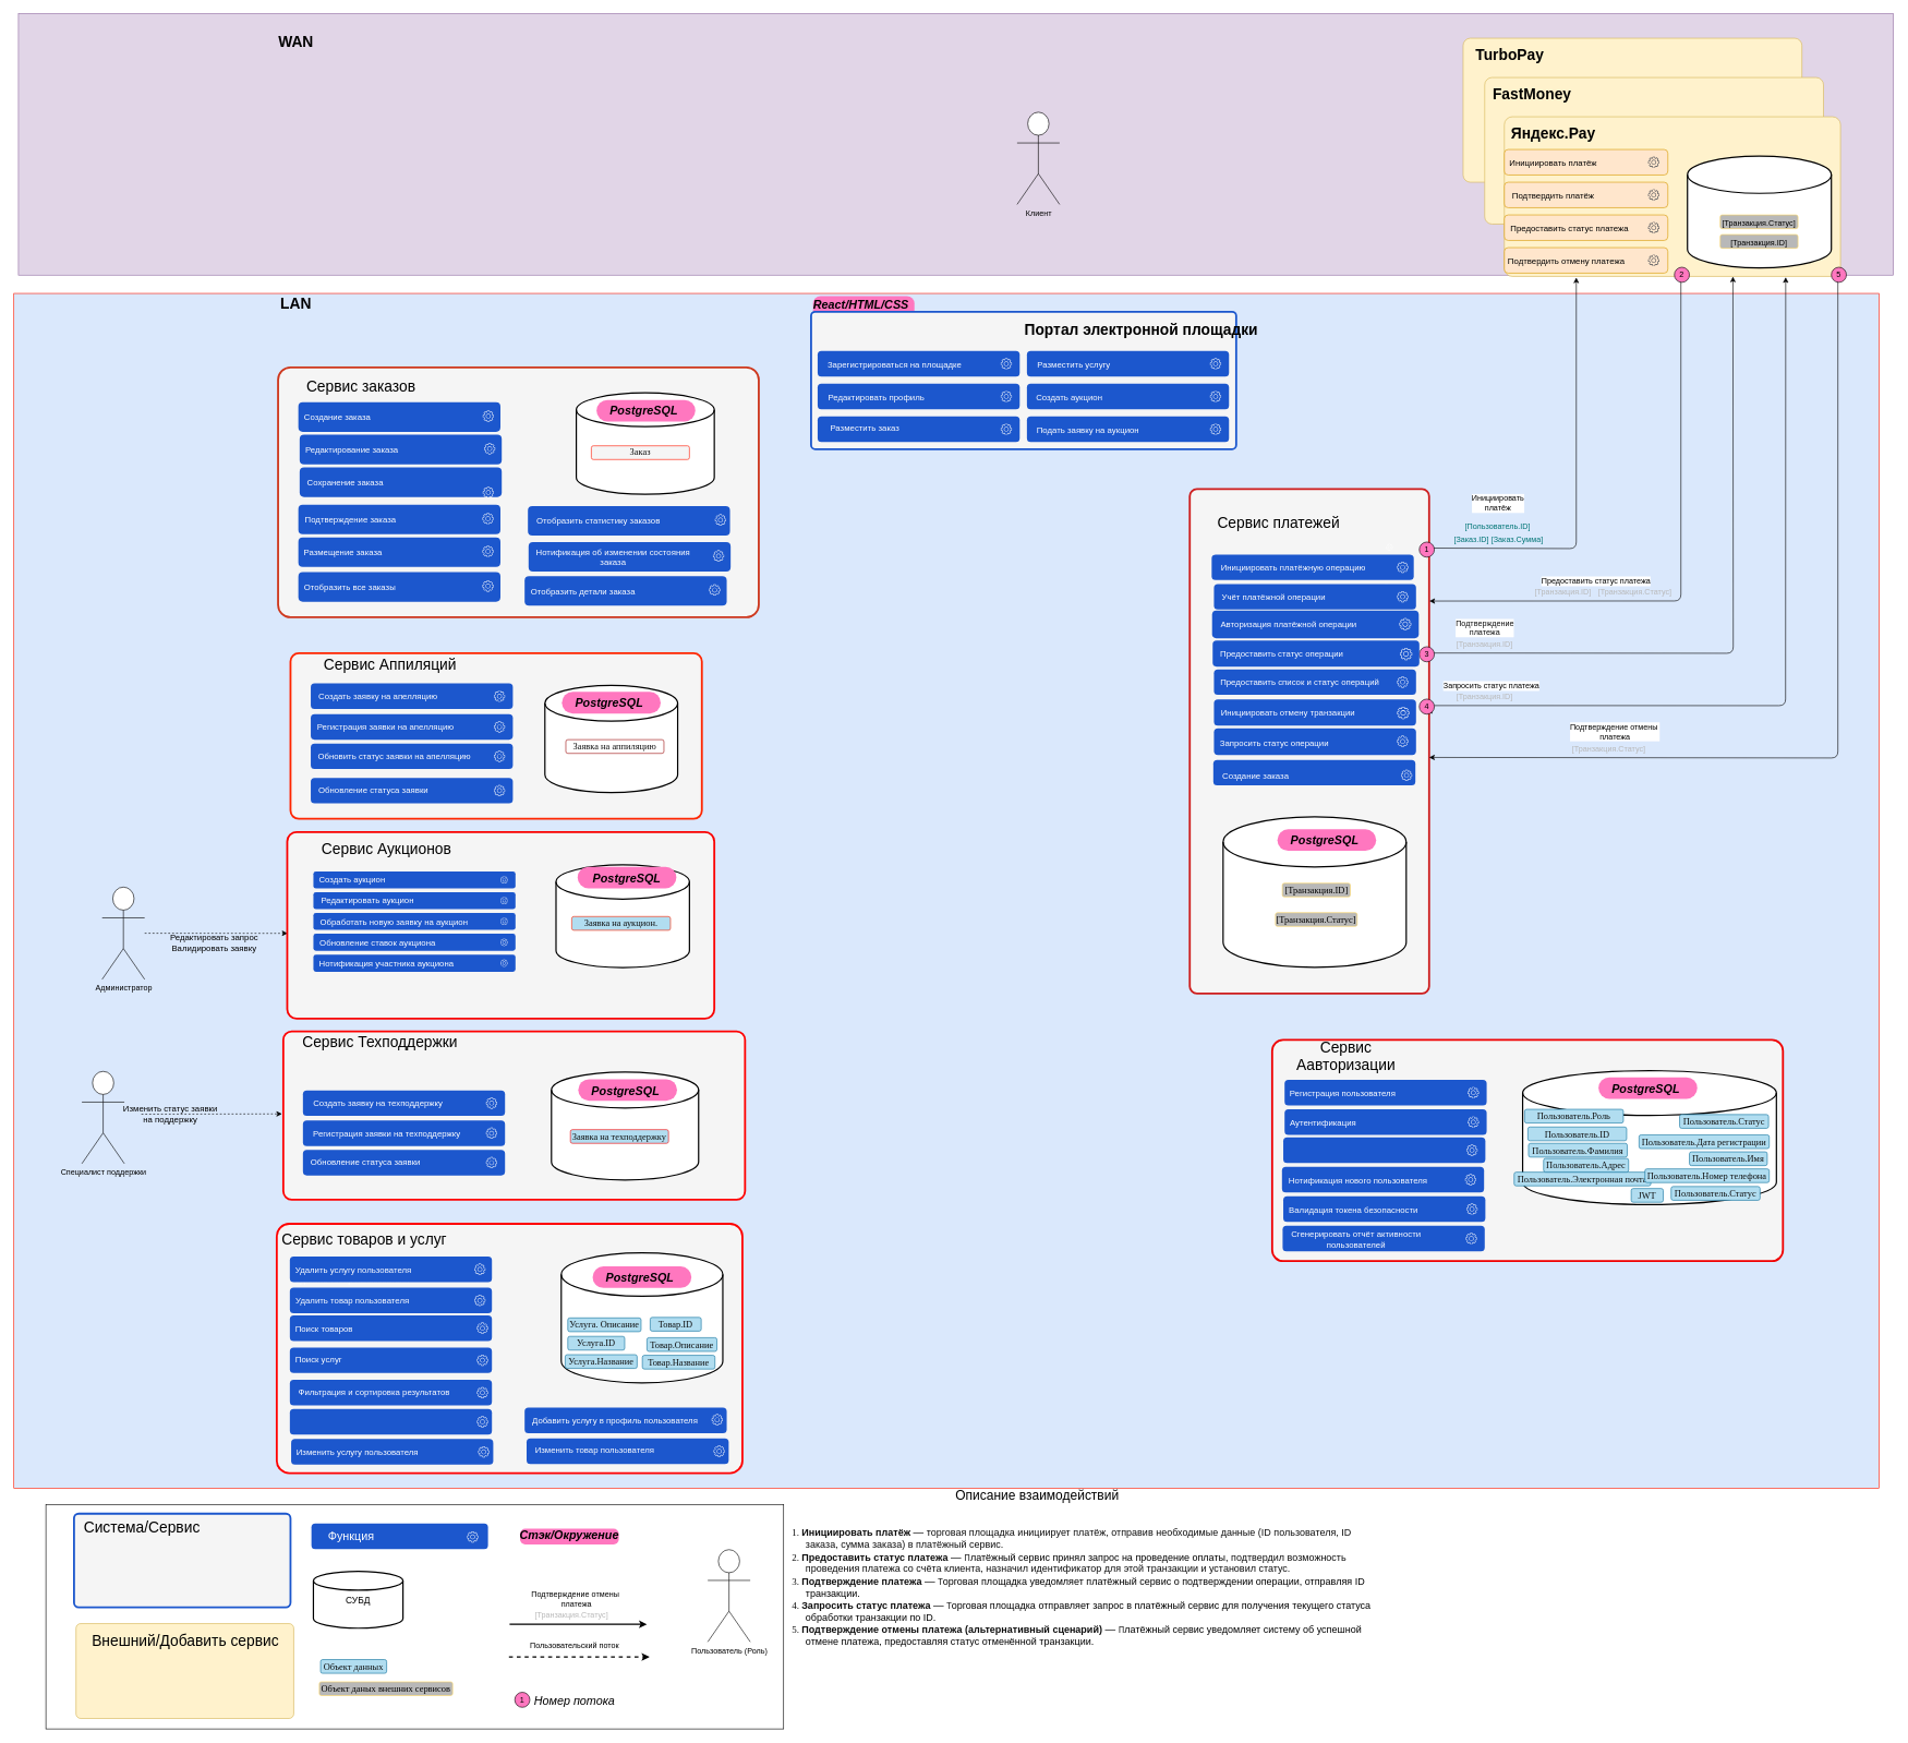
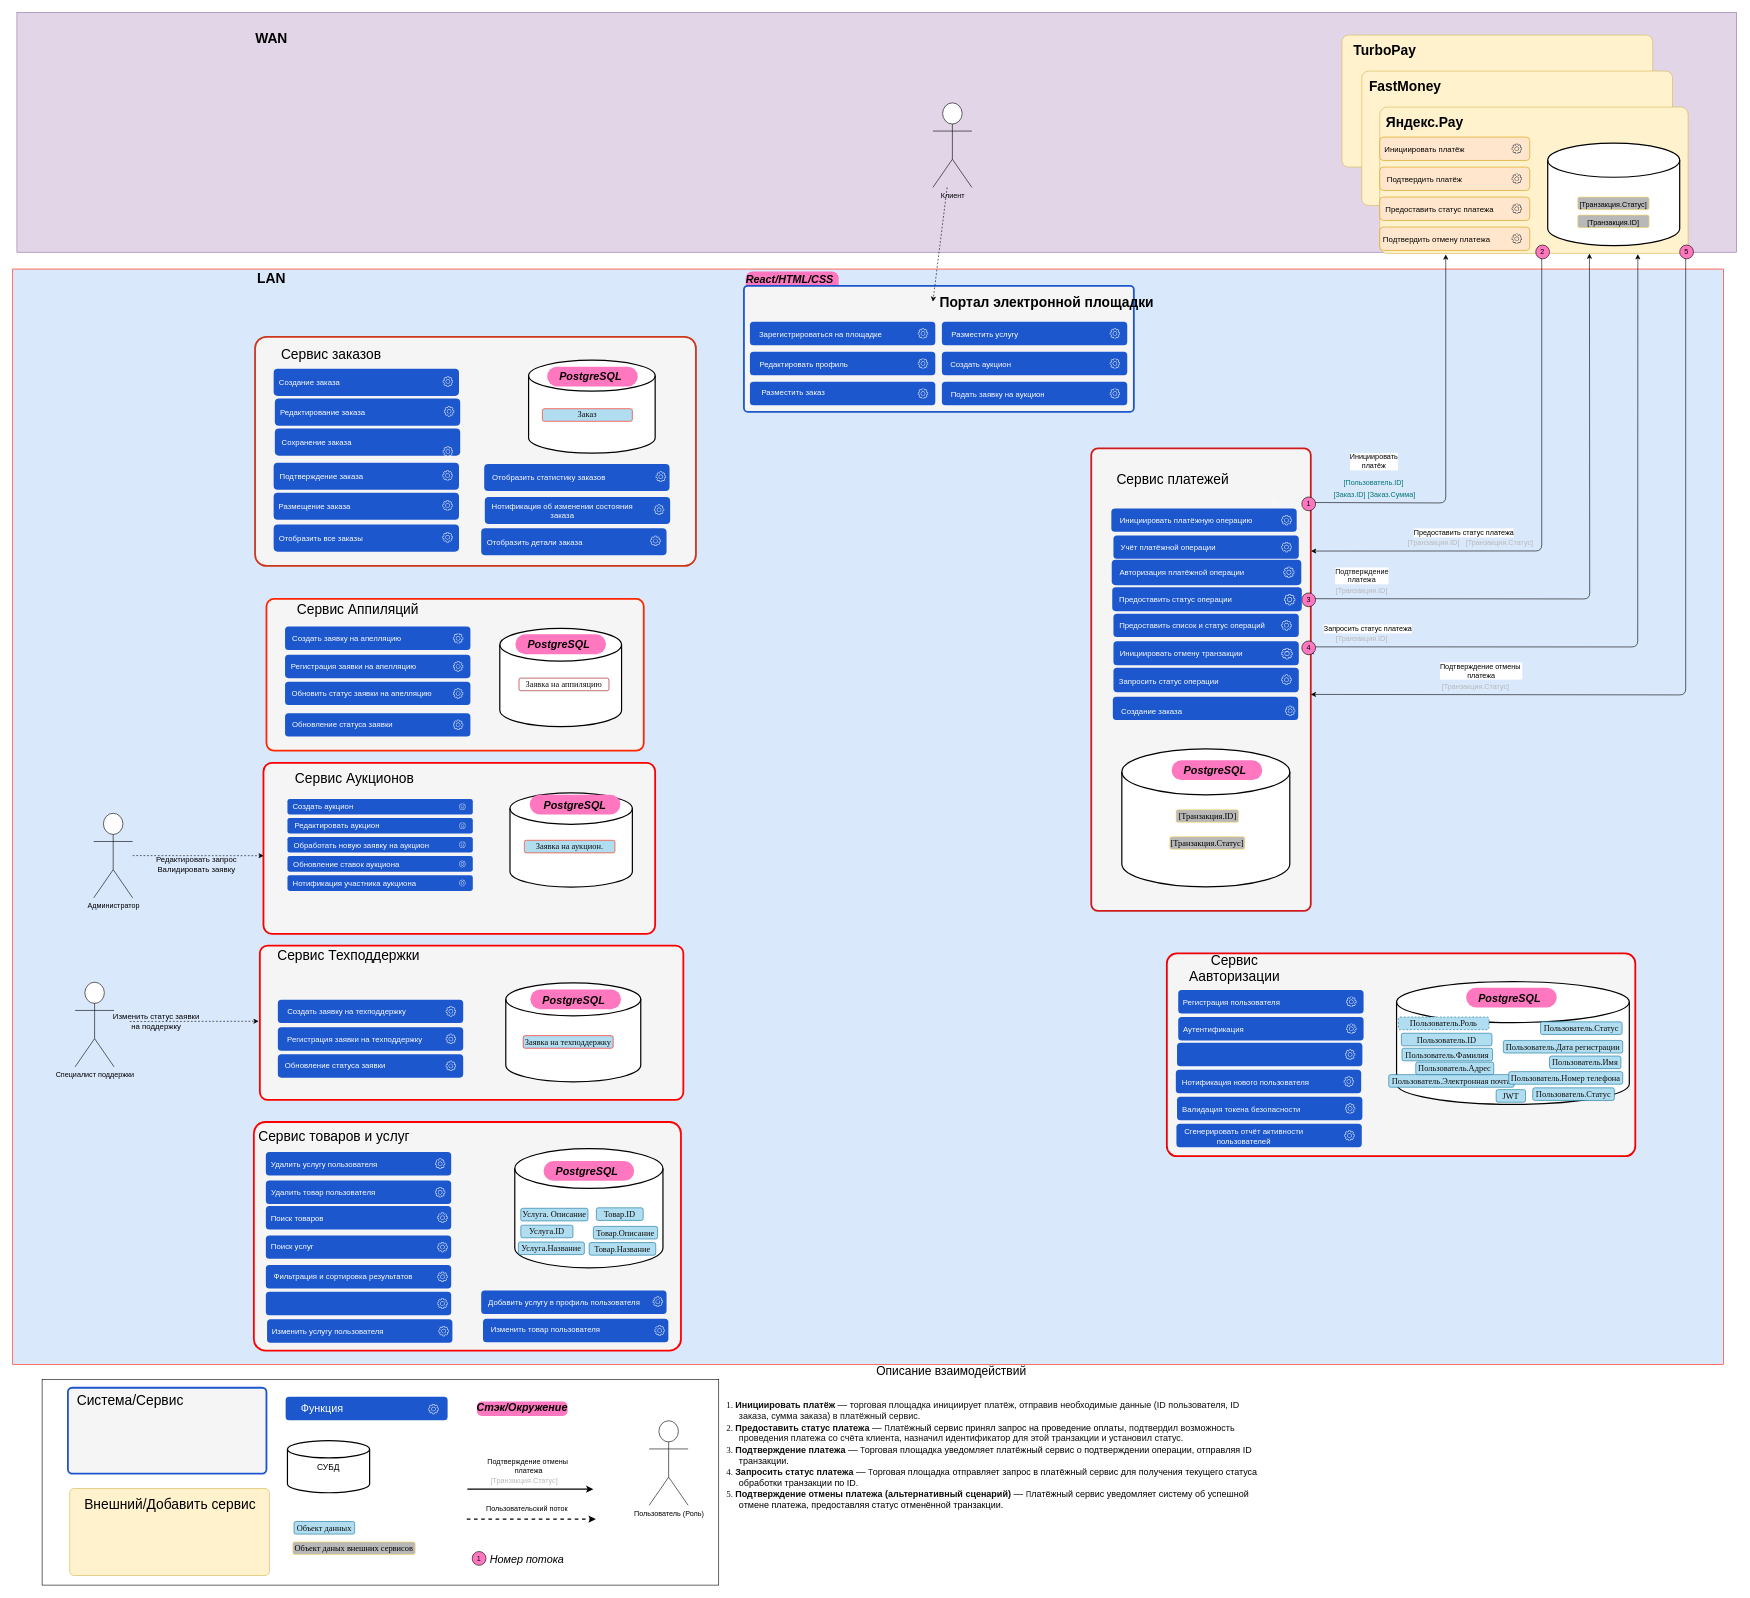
+ <mxCell id="52" value="" style="endArrow=classic;html=1;rounded=1;dashed=1;entryX=0;entryY=0.5;entryDx=0;entryDy=0;fontSize=12;" parent="1" source="51" edge="1" target="50"><mxGeometry width="50" height="50" relative="1" as="geometry"><mxPoint x="1434" y="218" as="sourcePoint" /><mxPoint x="1435.26" y="481.519" as="targetPoint" /><Array as="points" /></mxGeometry></mxCell>
- <mxCell id="209" value="&lt;p style=&quot;margin: 0px 0px 0px 13px; text-indent: -13px; font-variant-numeric: normal; font-variant-east-asian: normal; font-variant-alternates: normal; font-kerning: auto; font-optical-sizing: auto; font-feature-settings: normal; font-variation-settings: normal; font-variant-position: normal; font-stretch: normal; line-height: normal; color: rgb(14, 14, 14); text-align: start;&quot; class=&quot;p1&quot;&gt;&lt;font style=&quot;font-size: 14px;&quot; face=&quot;Times New Roman&quot;&gt;Заказ&lt;/font&gt;&lt;/p&gt;" style="rounded=1;whiteSpace=wrap;html=1;fillColor=#f5f5f5;strokeColor=#ff1900;" vertex="1" parent="1"><mxGeometry x="903" y="680.85" width="150" height="21" as="geometry" /></mxCell>
+ <mxCell id="209" value="&lt;p style=&quot;margin: 0px 0px 0px 13px; text-indent: -13px; font-variant-numeric: normal; font-variant-east-asian: normal; font-variant-alternates: normal; font-kerning: auto; font-optical-sizing: auto; font-feature-settings: normal; font-variation-settings: normal; font-variant-position: normal; font-stretch: normal; line-height: normal; color: rgb(14, 14, 14); text-align: start;&quot; class=&quot;p1&quot;&gt;&lt;font style=&quot;font-size: 14px;&quot; face=&quot;Times New Roman&quot;&gt;Заказ&lt;/font&gt;&lt;/p&gt;" style="rounded=1;whiteSpace=wrap;html=1;fillColor=#b1ddf0;strokeColor=#ff1900;" vertex="1" parent="1"><mxGeometry x="903" y="680.85" width="150" height="21" as="geometry" /></mxCell>
- <mxCell id="366" value="&lt;p style=&quot;margin: 0px 0px 0px 13px; text-indent: -13px; font-variant-numeric: normal; font-variant-east-asian: normal; font-variant-alternates: normal; font-kerning: auto; font-optical-sizing: auto; font-feature-settings: normal; font-variation-settings: normal; font-variant-position: normal; font-stretch: normal; font-size: 14px; line-height: normal; color: rgb(14, 14, 14); text-align: start;&quot; class=&quot;p1&quot;&gt;&lt;font face=&quot;Times New Roman&quot;&gt;Пользователь.Роль&lt;/font&gt;&lt;/p&gt;" style="rounded=1;whiteSpace=wrap;html=1;fillColor=#b1ddf0;strokeColor=#10739e;" vertex="1" parent="1"><mxGeometry x="2330" y="1695" width="151" height="21" as="geometry" /></mxCell>
+ <mxCell id="366" value="&lt;p style=&quot;margin: 0px 0px 0px 13px; text-indent: -13px; font-variant-numeric: normal; font-variant-east-asian: normal; font-variant-alternates: normal; font-kerning: auto; font-optical-sizing: auto; font-feature-settings: normal; font-variation-settings: normal; font-variant-position: normal; font-stretch: normal; font-size: 14px; line-height: normal; color: rgb(14, 14, 14); text-align: start;&quot; class=&quot;p1&quot;&gt;&lt;font face=&quot;Times New Roman&quot;&gt;Пользователь.Роль&lt;/font&gt;&lt;/p&gt;" style="rounded=1;whiteSpace=wrap;html=1;fillColor=#b1ddf0;strokeColor=#10739e;dashed=1;" vertex="1" parent="1"><mxGeometry x="2330" y="1695" width="151" height="21" as="geometry" /></mxCell>
